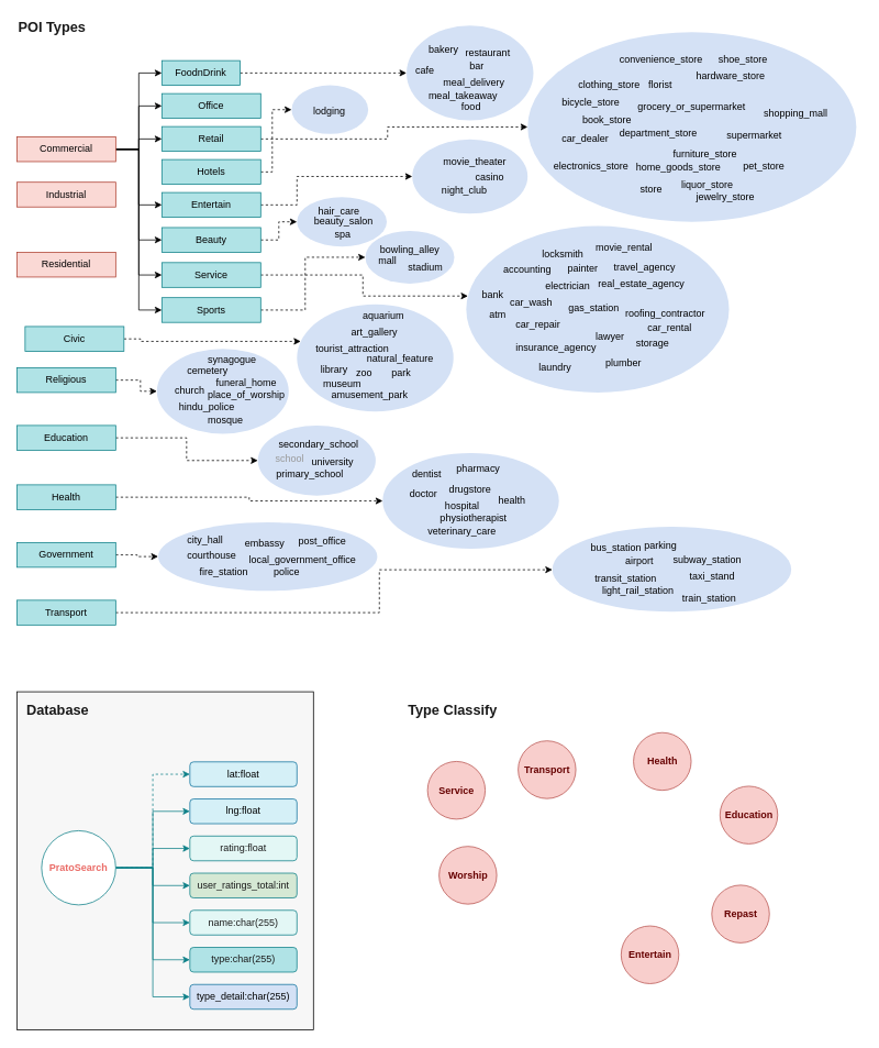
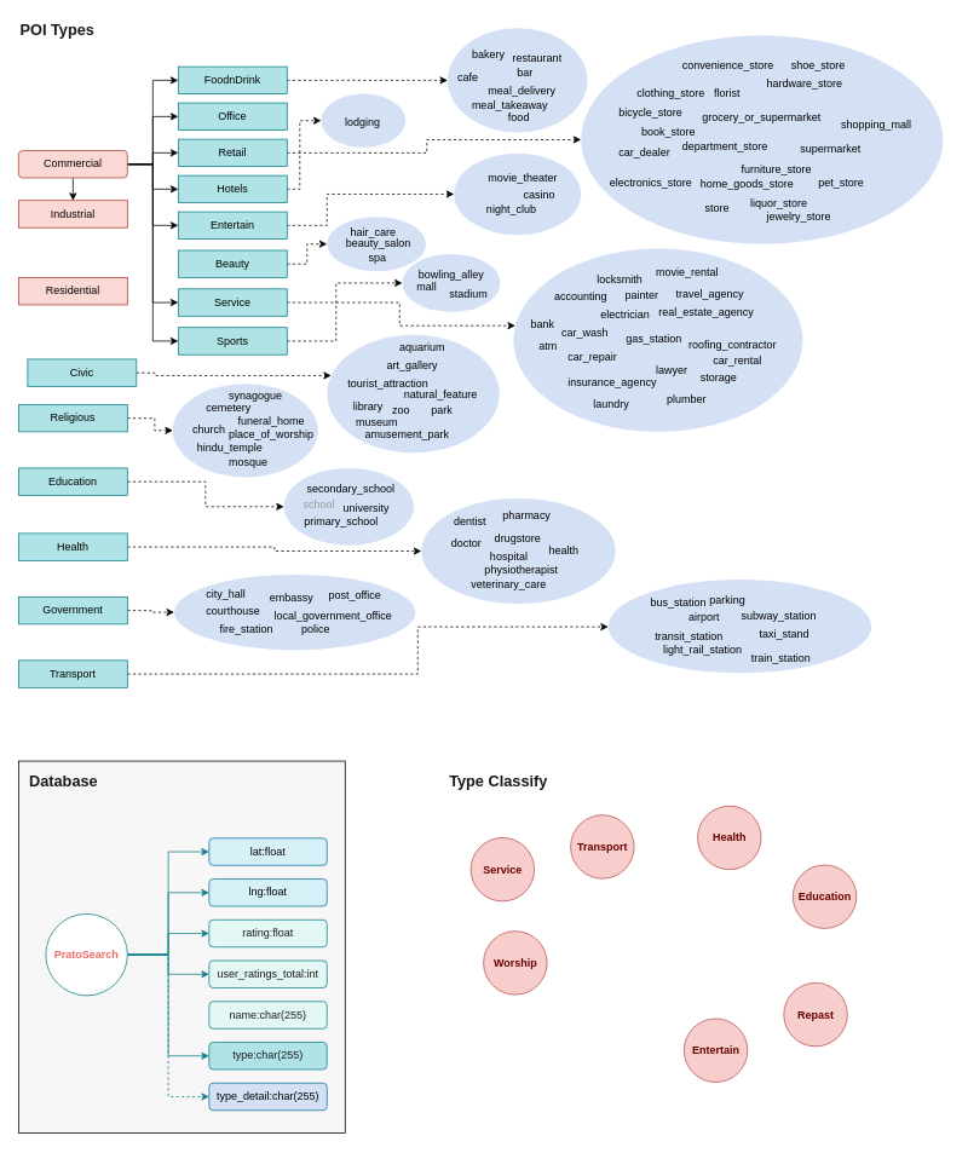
- <mxCell id="58" value="FoodnDrink" style="rounded=0;whiteSpace=wrap;html=1;fillColor=#b0e3e6;strokeColor=#0e8088;" parent="1" vertex="1"><mxGeometry x="196" y="72.5" width="95" height="30" as="geometry" /></mxCell>
+ <mxCell id="58" value="FoodnDrink" style="rounded=0;whiteSpace=wrap;html=1;fillColor=#b0e3e6;strokeColor=#0e8088;" parent="1" vertex="1"><mxGeometry x="196" y="72.5" width="120" height="30" as="geometry" /></mxCell>
- <mxCell id="37" value="Commercial" style="rounded=0;whiteSpace=wrap;html=1;fillColor=#fad9d5;strokeColor=#ae4132;" parent="1" vertex="1"><mxGeometry x="20" y="165" width="120" height="30" as="geometry" /></mxCell>
+ <mxCell id="37" value="Commercial" style="whiteSpace=wrap;html=1;fillColor=#fad9d5;strokeColor=#ae4132;rounded=1;" parent="1" vertex="1"><mxGeometry x="20" y="165" width="120" height="30" as="geometry" /></mxCell>
+ <mxCell id="32" style="edgeStyle=elbowEdgeStyle;rounded=0;orthogonalLoop=1;jettySize=auto;html=1;fontColor=#000000;" parent="1" source="37" target="52" edge="1"><mxGeometry relative="1" as="geometry" /></mxCell>
- <mxCell id="34" style="edgeStyle=elbowEdgeStyle;rounded=0;orthogonalLoop=1;jettySize=auto;html=1;fontColor=#000000;" parent="1" source="37" target="60" edge="1"><mxGeometry relative="1" as="geometry" /></mxCell>
+ <mxCell id="34" style="edgeStyle=elbowEdgeStyle;rounded=0;orthogonalLoop=1;jettySize=auto;html=1;fontColor=#000000;" parent="1" source="37" target="38" edge="1"><mxGeometry relative="1" as="geometry" /></mxCell>
- <mxCell id="133" value="hindu_police" style="text;html=1;fontColor=#000000;" parent="128" vertex="1"><mxGeometry x="25" y="57.5" width="100" height="30" as="geometry" /></mxCell>
+ <mxCell id="133" value="hindu_temple" style="text;html=1;fontColor=#000000;" parent="128" vertex="1"><mxGeometry x="25" y="57.5" width="100" height="30" as="geometry" /></mxCell>
- <mxCell id="5" style="edgeStyle=orthogonalEdgeStyle;rounded=0;orthogonalLoop=1;jettySize=auto;html=1;entryX=0;entryY=0.5;entryDx=0;entryDy=0;fillColor=#b0e3e6;strokeColor=#0e8088;dashed=1;" parent="1" source="12" target="13" edge="1"><mxGeometry relative="1" as="geometry" /></mxCell>
+ <mxCell id="5" style="edgeStyle=orthogonalEdgeStyle;rounded=0;orthogonalLoop=1;jettySize=auto;html=1;entryX=0;entryY=0.5;entryDx=0;entryDy=0;fillColor=#b0e3e6;strokeColor=#0e8088;" parent="1" source="12" target="13" edge="1"><mxGeometry relative="1" as="geometry" /></mxCell>
- <mxCell id="16" value="user_ratings_total:int" style="rounded=1;whiteSpace=wrap;html=1;fillColor=#d5e8d4;strokeColor=#0e8088;fontColor=#1A1A1A;" parent="1" vertex="1"><mxGeometry x="230" y="1058" width="130" height="30" as="geometry" /></mxCell>
+ <mxCell id="16" value="user_ratings_total:int" style="rounded=1;whiteSpace=wrap;html=1;fillColor=#E3F7F5;strokeColor=#0e8088;fontColor=#1A1A1A;" parent="1" vertex="1"><mxGeometry x="230" y="1058" width="130" height="30" as="geometry" /></mxCell>
- <mxCell id="23" value="Repast" style="ellipse;whiteSpace=wrap;html=1;fillColor=#f8cecc;strokeColor=#b85450;labelBackgroundColor=none;strokeWidth=1;fontColor=#660000;fontStyle=1" parent="1" vertex="1"><mxGeometry x="863.5" y="1072.5" width="70" height="70" as="geometry" /></mxCell>
+ <mxCell id="23" value="Repast" style="ellipse;whiteSpace=wrap;html=1;fillColor=#f8cecc;strokeColor=#b85450;labelBackgroundColor=none;strokeWidth=1;fontColor=#660000;fontStyle=1" parent="1" vertex="1"><mxGeometry x="863.5" y="1082.5" width="70" height="70" as="geometry" /></mxCell>
- <mxCell id="9" style="edgeStyle=orthogonalEdgeStyle;rounded=0;orthogonalLoop=1;jettySize=auto;html=1;entryX=0;entryY=0.5;entryDx=0;entryDy=0;fillColor=#b0e3e6;strokeColor=#0e8088;" parent="1" source="12" target="17" edge="1"><mxGeometry relative="1" as="geometry" /></mxCell>
- <mxCell id="11" style="edgeStyle=elbowEdgeStyle;rounded=0;orthogonalLoop=1;jettySize=auto;html=1;exitX=1;exitY=0.5;exitDx=0;exitDy=0;entryX=0;entryY=0.5;entryDx=0;entryDy=0;fontColor=#000000;fillColor=#b0e3e6;strokeColor=#0e8088;" parent="1" source="12" target="191" edge="1"><mxGeometry relative="1" as="geometry" /></mxCell>
+ <mxCell id="11" style="edgeStyle=elbowEdgeStyle;rounded=0;orthogonalLoop=1;jettySize=auto;html=1;exitX=1;exitY=0.5;exitDx=0;exitDy=0;entryX=0;entryY=0.5;entryDx=0;entryDy=0;fontColor=#000000;fillColor=#b0e3e6;strokeColor=#0e8088;dashed=1;" parent="1" source="12" target="191" edge="1"><mxGeometry relative="1" as="geometry" /></mxCell>
